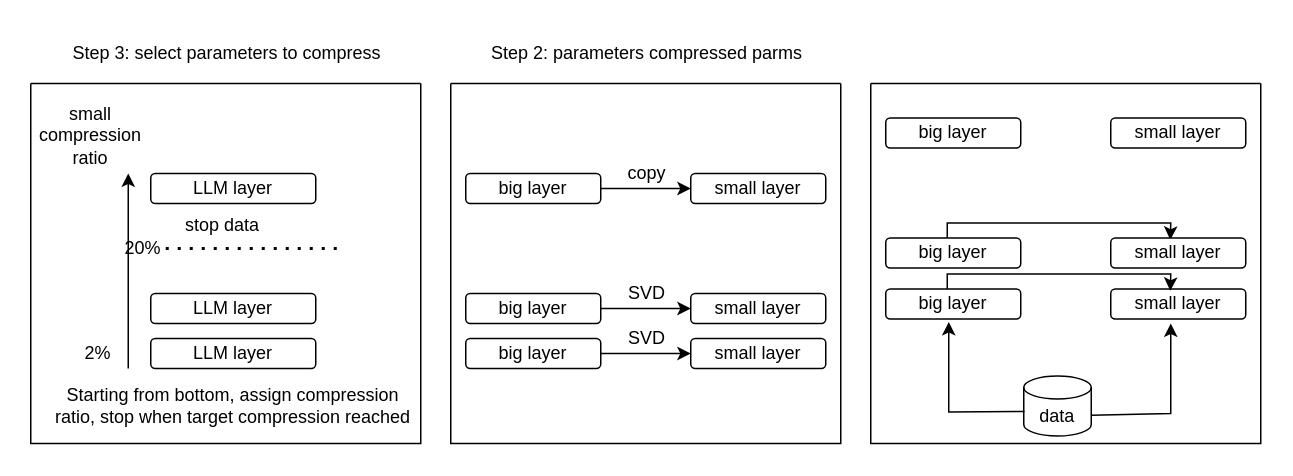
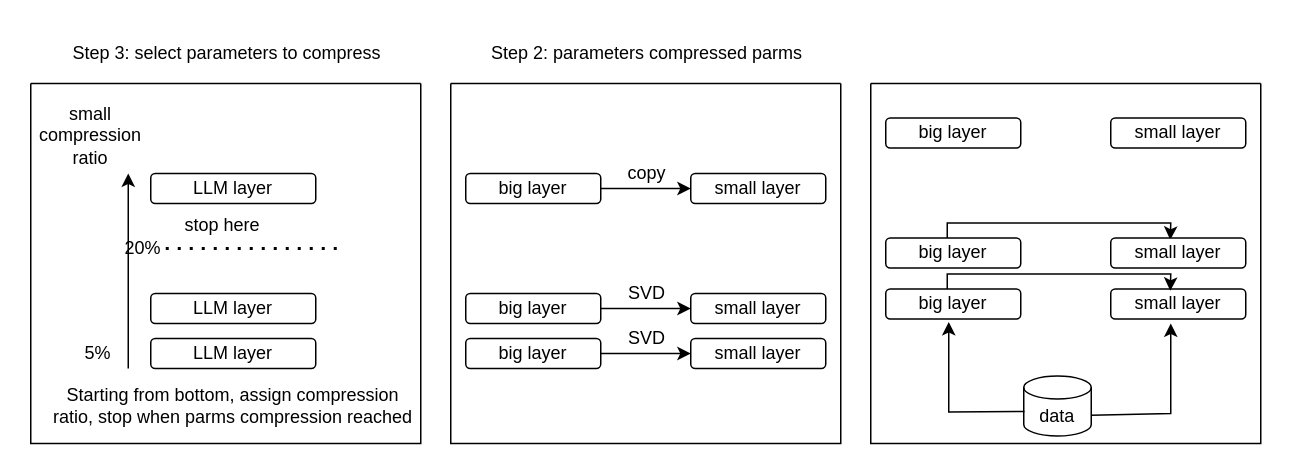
- <mxCell id="16" value="stop data" style="text;html=1;strokeColor=none;fillColor=none;align=center;verticalAlign=middle;whiteSpace=wrap;rounded=0;" vertex="1" parent="15"><mxGeometry x="97.54" y="80" width="60" height="30" as="geometry" /></mxCell>
+ <mxCell id="16" value="stop here" style="text;html=1;strokeColor=none;fillColor=none;align=center;verticalAlign=middle;whiteSpace=wrap;rounded=0;" vertex="1" parent="15"><mxGeometry x="97.54" y="80" width="60" height="30" as="geometry" /></mxCell>
- <mxCell id="8" value="2%" style="text;html=1;strokeColor=none;fillColor=none;align=center;verticalAlign=middle;whiteSpace=wrap;rounded=0;" vertex="1" parent="1"><mxGeometry x="50" y="220" width="30" height="30" as="geometry" /></mxCell>
+ <mxCell id="8" value="5%" style="text;html=1;strokeColor=none;fillColor=none;align=center;verticalAlign=middle;whiteSpace=wrap;rounded=0;" vertex="1" parent="1"><mxGeometry x="50" y="220" width="30" height="30" as="geometry" /></mxCell>
- <mxCell id="6" value="Starting from bottom, assign compression ratio, stop when target compression reached" style="text;html=1;strokeColor=none;fillColor=none;align=center;verticalAlign=middle;whiteSpace=wrap;rounded=0;" vertex="1" parent="1"><mxGeometry x="30" y="255" width="250" height="30" as="geometry" /></mxCell>
+ <mxCell id="6" value="Starting from bottom, assign compression ratio, stop when parms compression reached" style="text;html=1;strokeColor=none;fillColor=none;align=center;verticalAlign=middle;whiteSpace=wrap;rounded=0;" vertex="1" parent="1"><mxGeometry x="30" y="255" width="250" height="30" as="geometry" /></mxCell>
